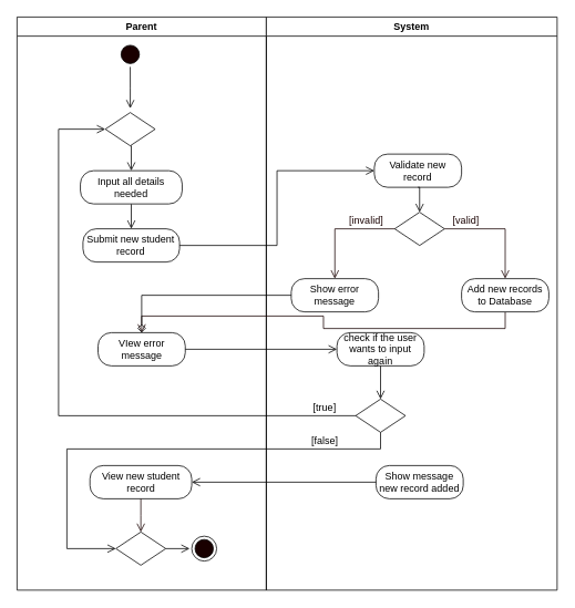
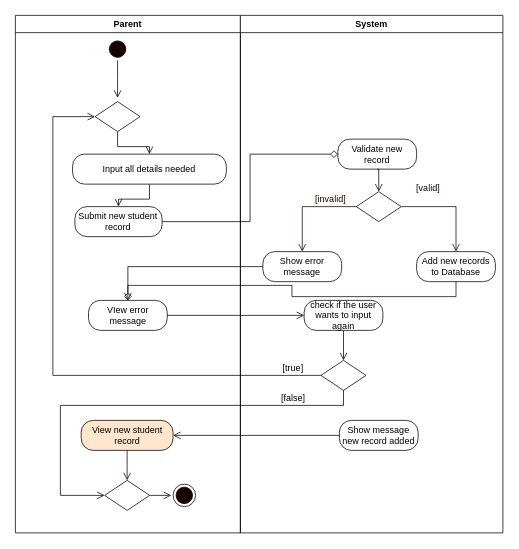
- <mxCell id="30" style="edgeStyle=orthogonalEdgeStyle;rounded=0;orthogonalLoop=1;jettySize=auto;html=1;exitX=1;exitY=0.5;exitDx=0;exitDy=0;entryX=0;entryY=0.5;entryDx=0;entryDy=0;endArrow=open;endFill=0;endSize=8;" parent="1" source="7" target="16" edge="1"><mxGeometry relative="1" as="geometry" /></mxCell>
+ <mxCell id="30" style="edgeStyle=orthogonalEdgeStyle;rounded=0;orthogonalLoop=1;jettySize=auto;html=1;exitX=1;exitY=0.5;exitDx=0;exitDy=0;entryX=0;entryY=0.5;entryDx=0;entryDy=0;endArrow=diamond;endFill=0;endSize=8;" parent="1" source="7" target="16" edge="1"><mxGeometry relative="1" as="geometry" /></mxCell>
- <mxCell id="6" value="Input all details needed" style="rounded=1;whiteSpace=wrap;html=1;arcSize=40;" parent="2" vertex="1"><mxGeometry x="76.25" y="185" width="122.5" height="40" as="geometry" /></mxCell>
+ <mxCell id="6" value="Input all details needed" style="rounded=1;whiteSpace=wrap;html=1;arcSize=40;" parent="2" vertex="1"><mxGeometry x="76.25" y="185" width="205" height="40" as="geometry" /></mxCell>
- <mxCell id="19" value="&lt;font color=&quot;#190000&quot;&gt;[valid]&lt;/font&gt;" style="text;html=1;align=center;verticalAlign=middle;resizable=0;points=[];autosize=1;strokeColor=none;fontColor=#FFFFFF;" parent="15" vertex="1"><mxGeometry x="214.5" y="235" width="50" height="20" as="geometry" /></mxCell>
+ <mxCell id="19" value="&lt;font color=&quot;#190000&quot;&gt;[valid]&lt;/font&gt;" style="text;html=1;align=center;verticalAlign=middle;resizable=0;points=[];autosize=1;strokeColor=none;fontColor=#FFFFFF;" parent="15" vertex="1"><mxGeometry x="224.5" y="220" width="50" height="20" as="geometry" /></mxCell>
- <mxCell id="10" value="View new student record" style="rounded=1;whiteSpace=wrap;html=1;arcSize=40;" parent="2" vertex="1"><mxGeometry x="87.75" y="540" width="122.5" height="40" as="geometry" /></mxCell>
+ <mxCell id="10" value="View new student record" style="rounded=1;whiteSpace=wrap;html=1;arcSize=40;fillColor=#ffe6cc;" parent="2" vertex="1"><mxGeometry x="87.75" y="540" width="122.5" height="40" as="geometry" /></mxCell>
